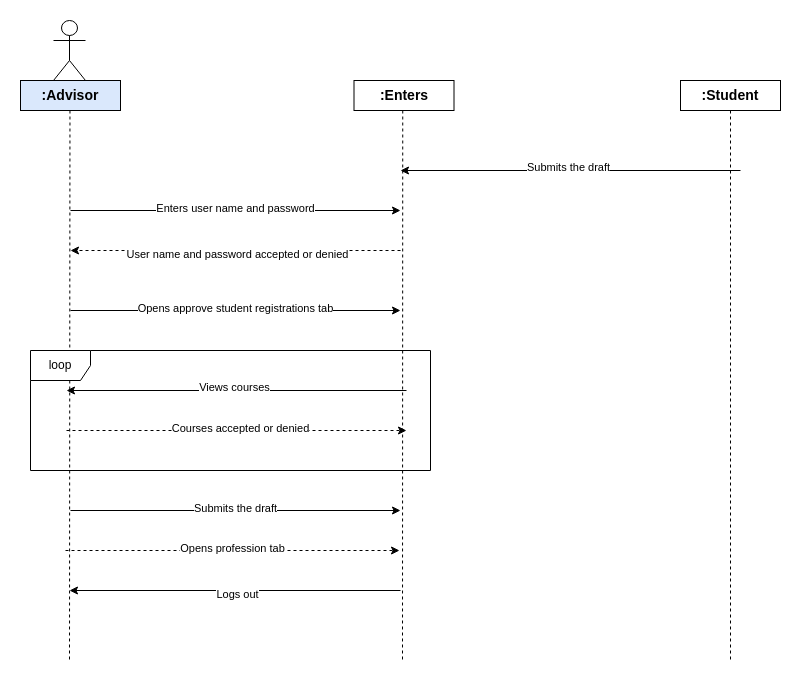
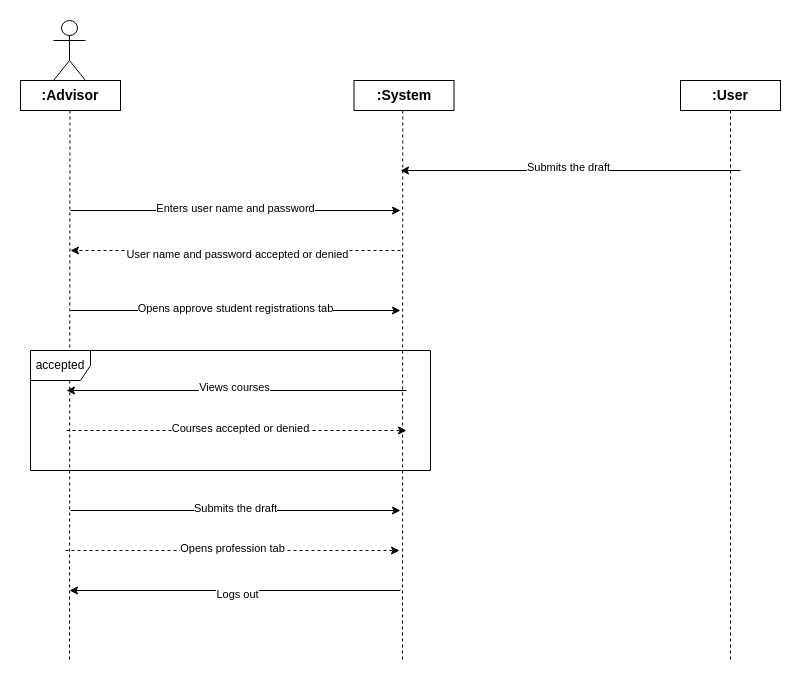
- <mxCell id="8" value="&lt;b&gt;&lt;font style=&quot;font-size: 14px;&quot;&gt;:Advisor&lt;/font&gt;&lt;/b&gt;" style="rounded=0;whiteSpace=wrap;html=1;fillColor=#dae8fc;" vertex="1" parent="1"><mxGeometry x="20" y="80" width="100" height="30" as="geometry" /></mxCell>
+ <mxCell id="8" value="&lt;b&gt;&lt;font style=&quot;font-size: 14px;&quot;&gt;:Advisor&lt;/font&gt;&lt;/b&gt;" style="rounded=0;whiteSpace=wrap;html=1;" vertex="1" parent="1"><mxGeometry x="20" y="80" width="100" height="30" as="geometry" /></mxCell>
- <mxCell id="6" value="&lt;b style=&quot;border-color: var(--border-color);&quot;&gt;&lt;font style=&quot;border-color: var(--border-color); font-size: 14px;&quot;&gt;:Enters&lt;/font&gt;&lt;/b&gt;" style="rounded=0;whiteSpace=wrap;html=1;" vertex="1" parent="1"><mxGeometry x="353.5" y="80" width="100" height="30" as="geometry" /></mxCell>
+ <mxCell id="6" value="&lt;b style=&quot;border-color: var(--border-color);&quot;&gt;&lt;font style=&quot;border-color: var(--border-color); font-size: 14px;&quot;&gt;:System&lt;/font&gt;&lt;/b&gt;" style="rounded=0;whiteSpace=wrap;html=1;" vertex="1" parent="1"><mxGeometry x="353.5" y="80" width="100" height="30" as="geometry" /></mxCell>
- <mxCell id="7" value="&lt;b style=&quot;border-color: var(--border-color);&quot;&gt;&lt;font style=&quot;border-color: var(--border-color); font-size: 14px;&quot;&gt;:Student&lt;/font&gt;&lt;/b&gt;" style="rounded=0;whiteSpace=wrap;html=1;" vertex="1" parent="1"><mxGeometry x="680" y="80" width="100" height="30" as="geometry" /></mxCell>
+ <mxCell id="7" value="&lt;b style=&quot;border-color: var(--border-color);&quot;&gt;&lt;font style=&quot;border-color: var(--border-color); font-size: 14px;&quot;&gt;:User&lt;/font&gt;&lt;/b&gt;" style="rounded=0;whiteSpace=wrap;html=1;" vertex="1" parent="1"><mxGeometry x="680" y="80" width="100" height="30" as="geometry" /></mxCell>
- <mxCell id="13" value="loop" style="shape=umlFrame;whiteSpace=wrap;html=1;pointerEvents=0;" vertex="1" parent="1"><mxGeometry x="30" y="350" width="400" height="120" as="geometry" /></mxCell>
+ <mxCell id="13" value="accepted" style="shape=umlFrame;whiteSpace=wrap;html=1;pointerEvents=0;" vertex="1" parent="1"><mxGeometry x="30" y="350" width="400" height="120" as="geometry" /></mxCell>
